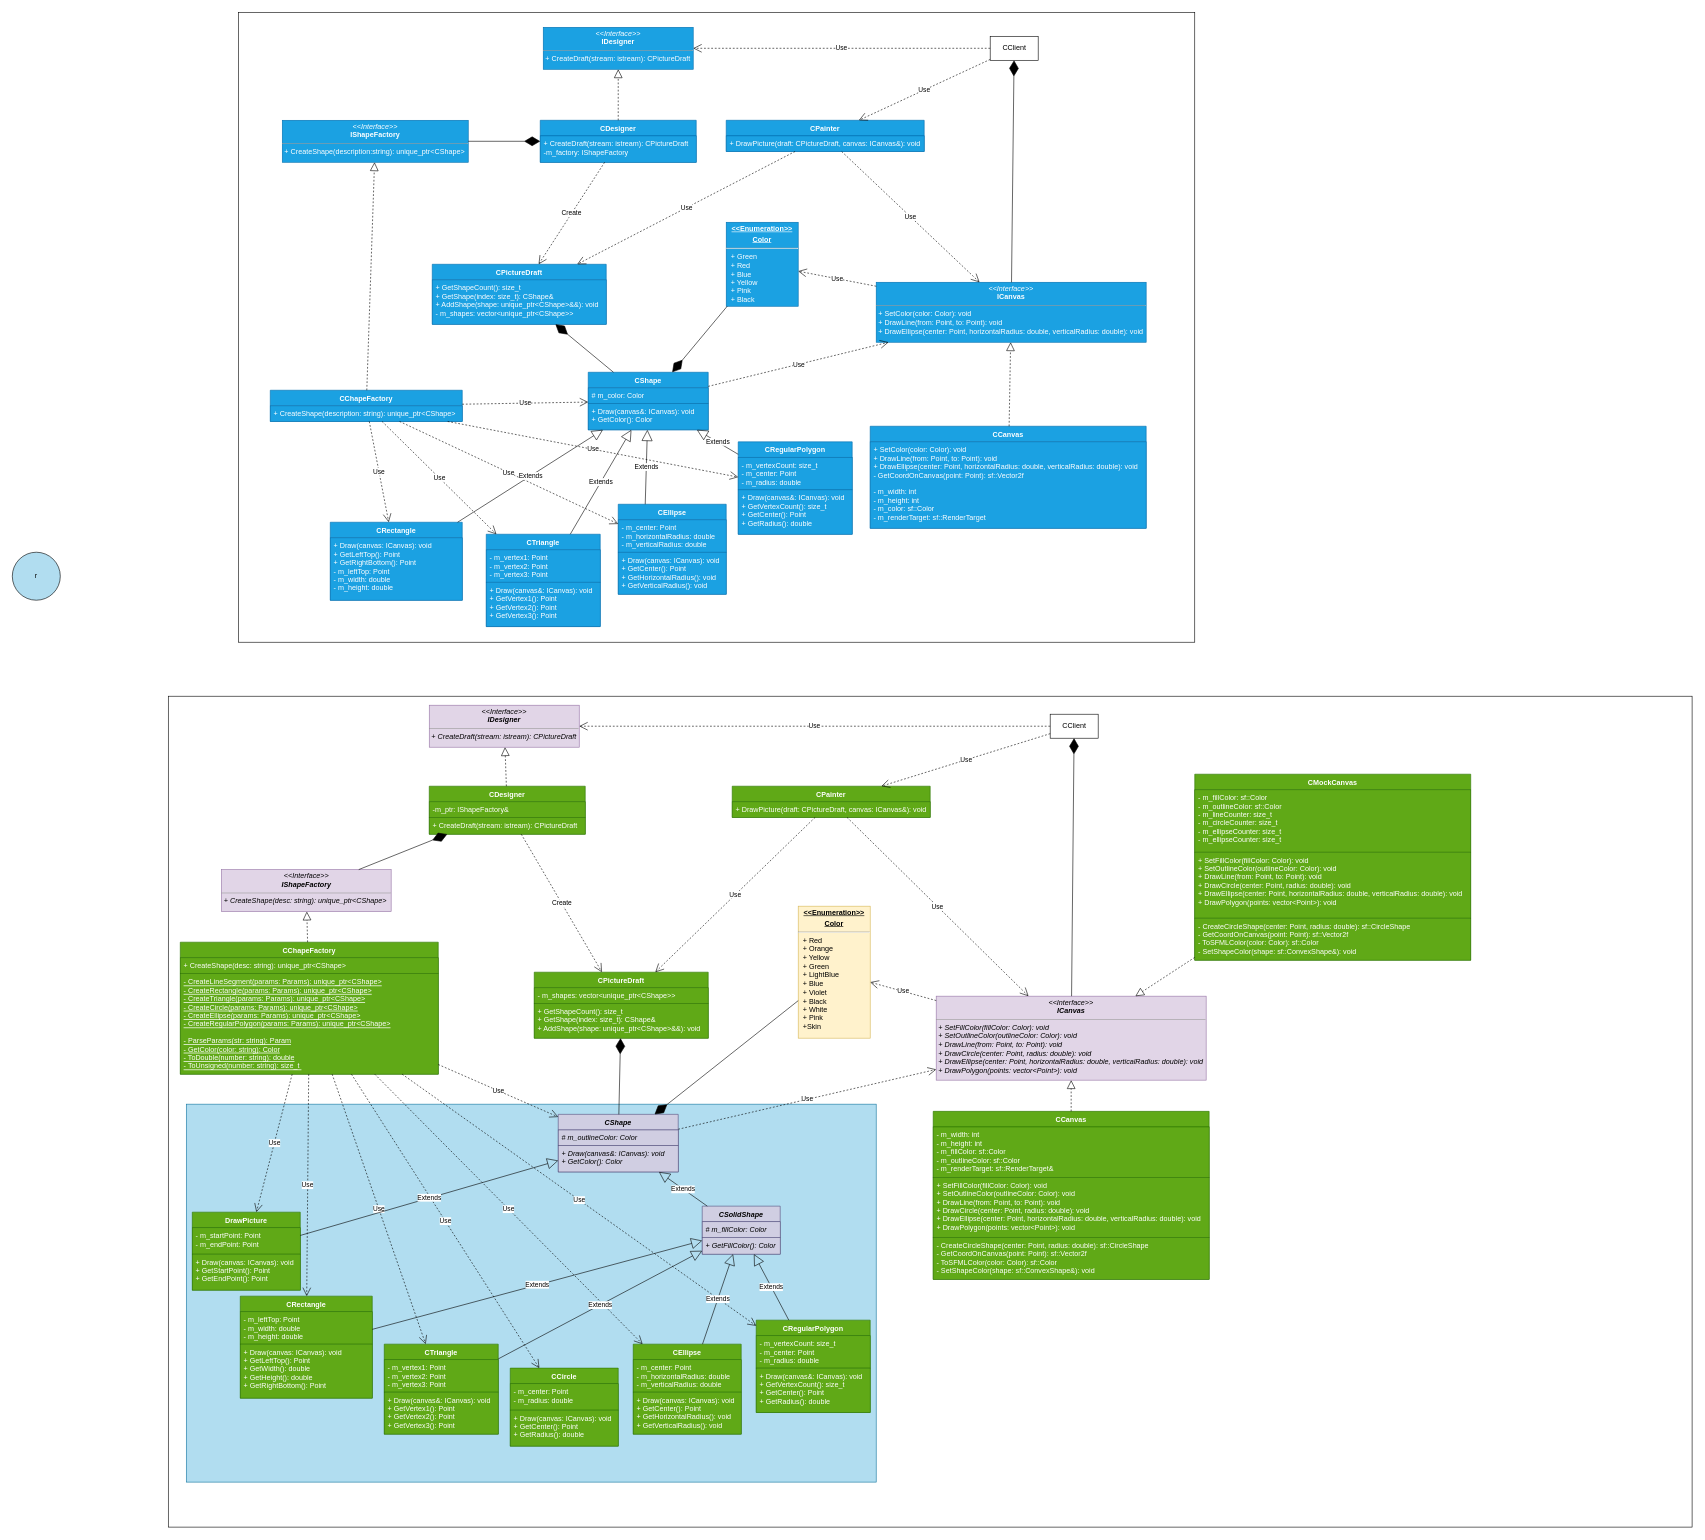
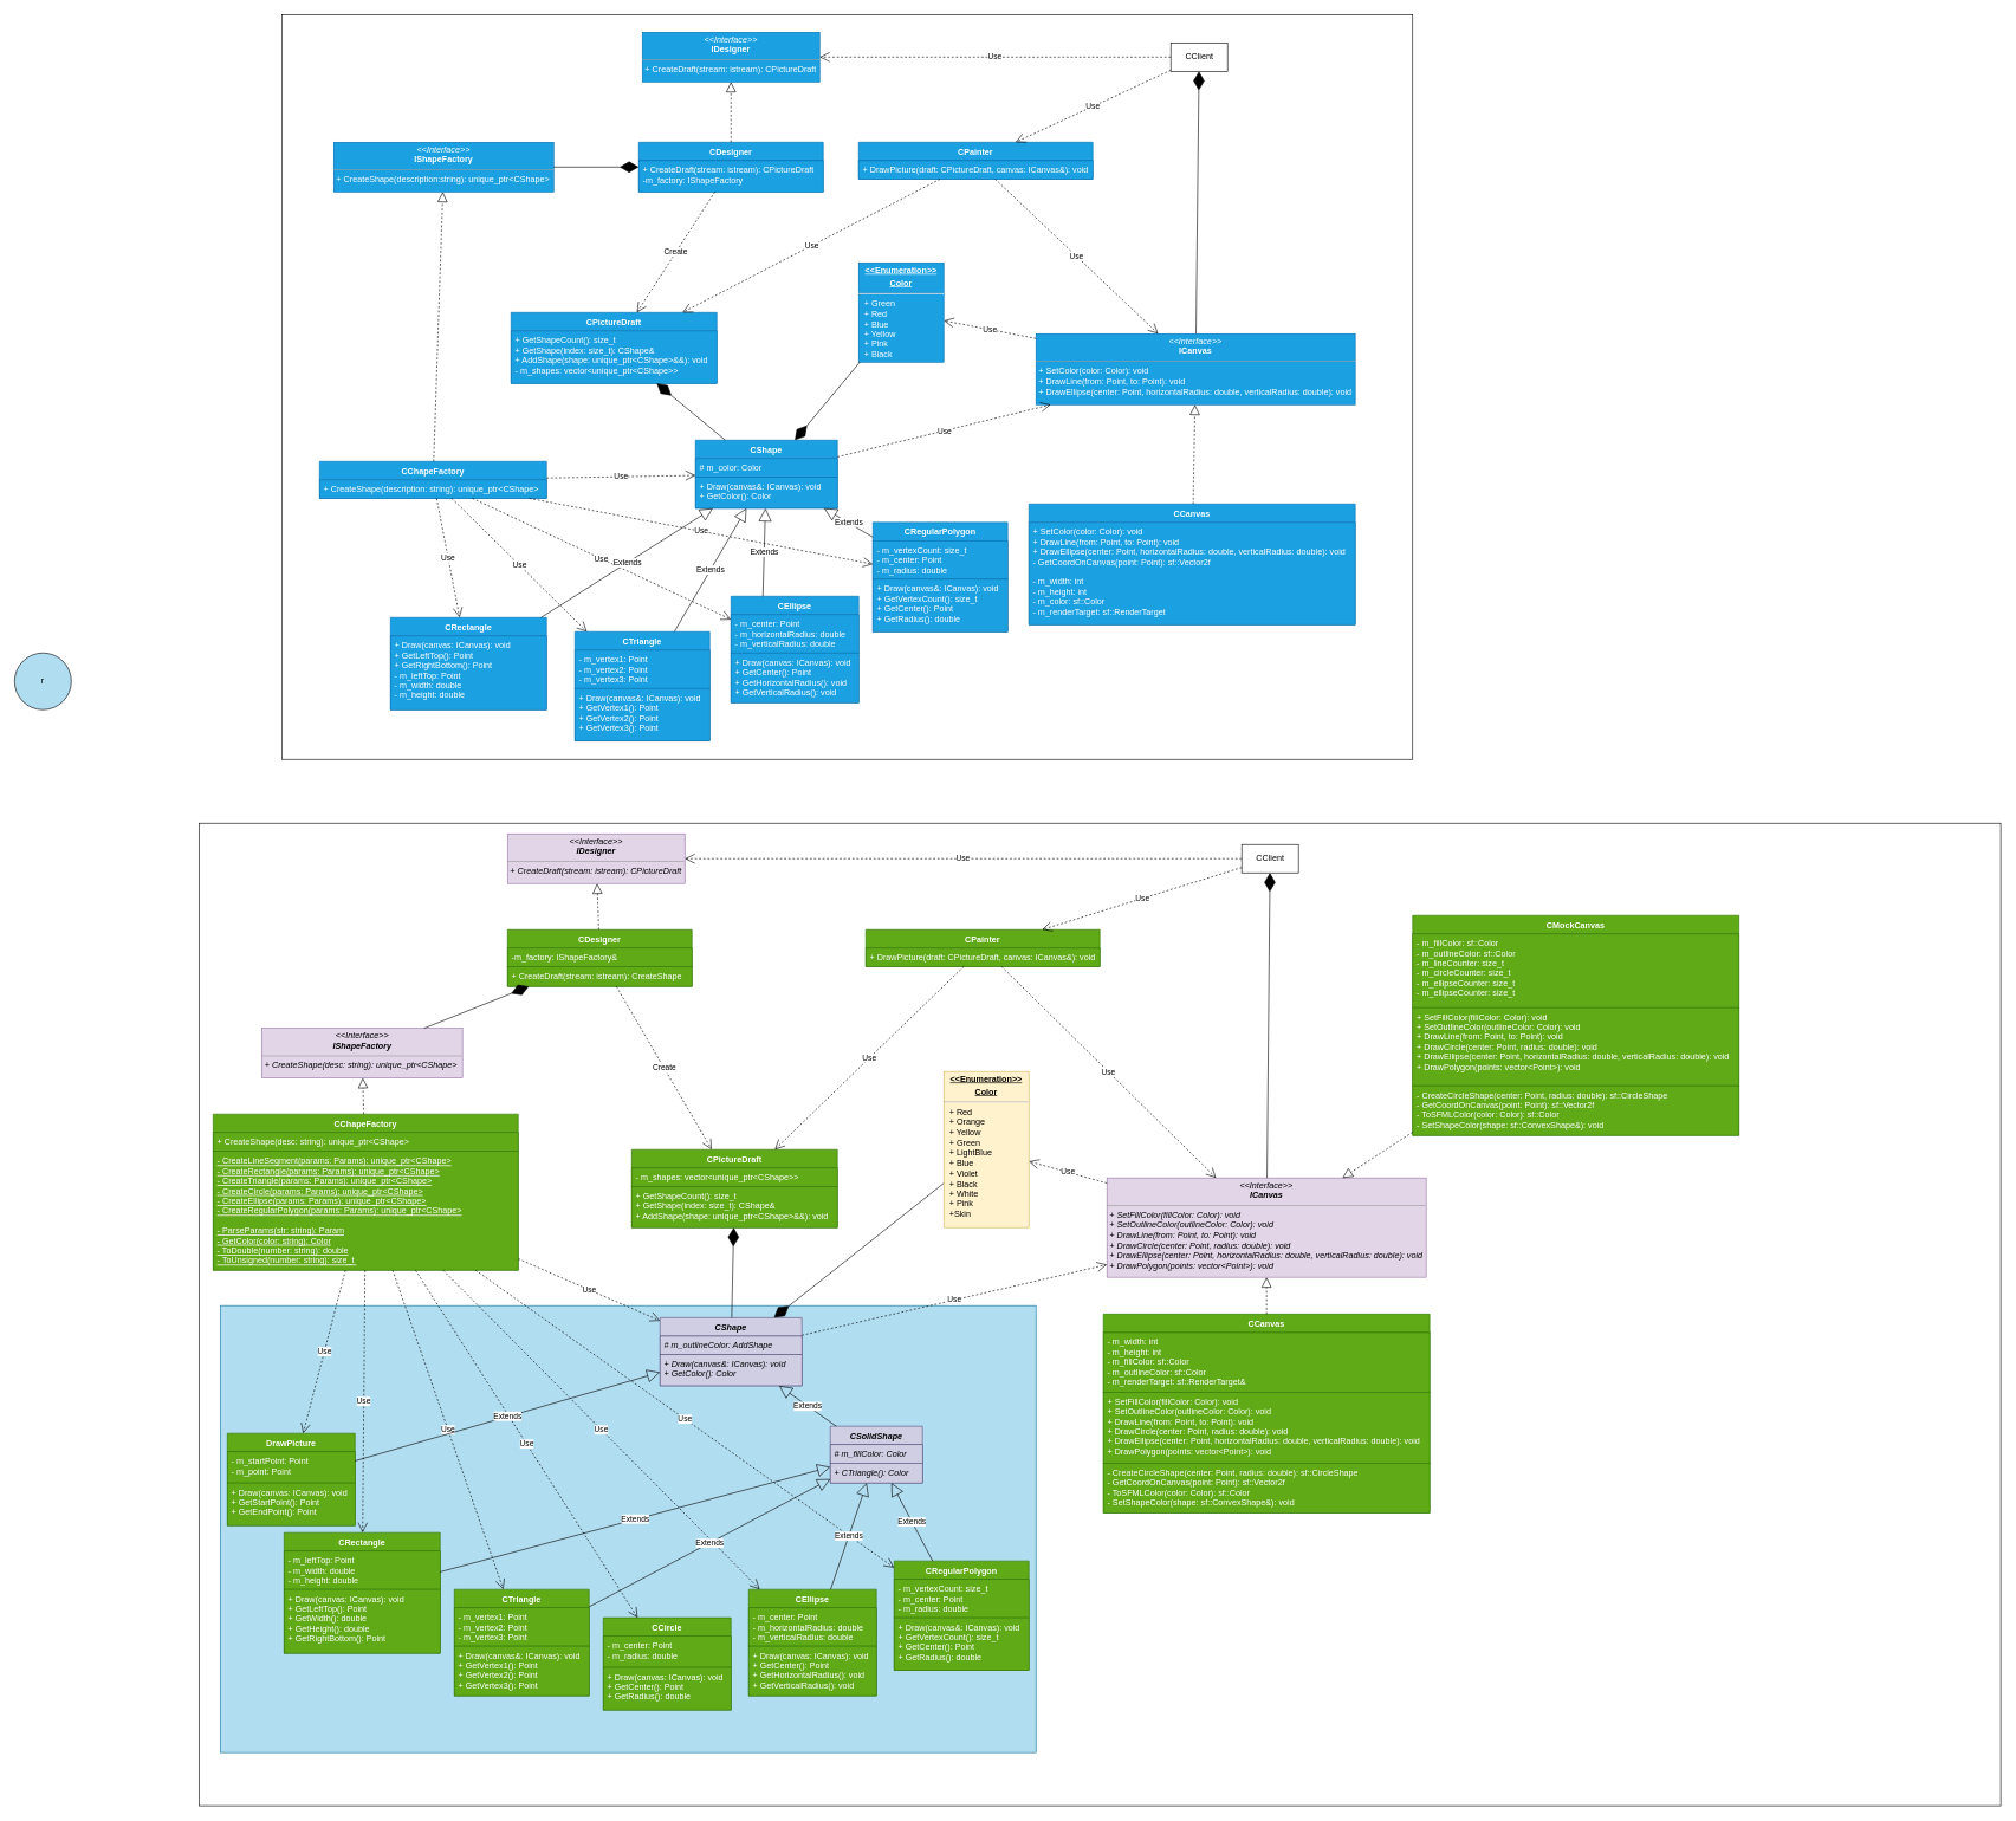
- <mxCell id="63" value="-m_ptr: IShapeFactory&amp;" style="text;strokeColor=#2D7600;fillColor=#60a917;align=left;verticalAlign=top;spacingLeft=4;spacingRight=4;overflow=hidden;rotatable=0;points=[[0,0.5],[1,0.5]];portConstraint=eastwest;fontColor=#ffffff;" vertex="1" parent="62"><mxGeometry y="26" width="260" height="26" as="geometry" /></mxCell>
+ <mxCell id="63" value="-m_factory: IShapeFactory&amp;" style="text;strokeColor=#2D7600;fillColor=#60a917;align=left;verticalAlign=top;spacingLeft=4;spacingRight=4;overflow=hidden;rotatable=0;points=[[0,0.5],[1,0.5]];portConstraint=eastwest;fontColor=#ffffff;" vertex="1" parent="62"><mxGeometry y="26" width="260" height="26" as="geometry" /></mxCell>
- <mxCell id="64" value="+ CreateDraft(stream: istream): CPictureDraft" style="text;strokeColor=#2D7600;fillColor=#60a917;align=left;verticalAlign=top;spacingLeft=4;spacingRight=4;overflow=hidden;rotatable=0;points=[[0,0.5],[1,0.5]];portConstraint=eastwest;fontColor=#ffffff;" parent="62" vertex="1"><mxGeometry y="52" width="260" height="28" as="geometry" /></mxCell>
+ <mxCell id="64" value="+ CreateDraft(stream: istream): CreateShape" style="text;strokeColor=#2D7600;fillColor=#60a917;align=left;verticalAlign=top;spacingLeft=4;spacingRight=4;overflow=hidden;rotatable=0;points=[[0,0.5],[1,0.5]];portConstraint=eastwest;fontColor=#ffffff;" parent="62" vertex="1"><mxGeometry y="52" width="260" height="28" as="geometry" /></mxCell>
- <mxCell id="77" value="# m_outlineColor: Color" style="text;strokeColor=#56517e;fillColor=#d0cee2;align=left;verticalAlign=top;spacingLeft=4;spacingRight=4;overflow=hidden;rotatable=0;points=[[0,0.5],[1,0.5]];portConstraint=eastwest;fontStyle=2" parent="76" vertex="1"><mxGeometry y="26" width="200" height="26" as="geometry" /></mxCell>
+ <mxCell id="77" value="# m_outlineColor: AddShape" style="text;strokeColor=#56517e;fillColor=#d0cee2;align=left;verticalAlign=top;spacingLeft=4;spacingRight=4;overflow=hidden;rotatable=0;points=[[0,0.5],[1,0.5]];portConstraint=eastwest;fontStyle=2" parent="76" vertex="1"><mxGeometry y="26" width="200" height="26" as="geometry" /></mxCell>
- <mxCell id="124" value="- m_startPoint: Point&#10;- m_endPoint: Point" style="text;strokeColor=#2D7600;fillColor=#60a917;align=left;verticalAlign=top;spacingLeft=4;spacingRight=4;overflow=hidden;rotatable=0;points=[[0,0.5],[1,0.5]];portConstraint=eastwest;fontColor=#ffffff;" parent="123" vertex="1"><mxGeometry y="26" width="180" height="44" as="geometry" /></mxCell>
+ <mxCell id="124" value="- m_startPoint: Point&#10;- m_point: Point" style="text;strokeColor=#2D7600;fillColor=#60a917;align=left;verticalAlign=top;spacingLeft=4;spacingRight=4;overflow=hidden;rotatable=0;points=[[0,0.5],[1,0.5]];portConstraint=eastwest;fontColor=#ffffff;" parent="123" vertex="1"><mxGeometry y="26" width="180" height="44" as="geometry" /></mxCell>
- <mxCell id="113" value="+ GetFillColor(): Color" style="text;strokeColor=#56517e;fillColor=#d0cee2;align=left;verticalAlign=top;spacingLeft=4;spacingRight=4;overflow=hidden;rotatable=0;points=[[0,0.5],[1,0.5]];portConstraint=eastwest;fontStyle=2" parent="111" vertex="1"><mxGeometry y="52" width="130" height="28" as="geometry" /></mxCell>
+ <mxCell id="113" value="+ CTriangle(): Color" style="text;strokeColor=#56517e;fillColor=#d0cee2;align=left;verticalAlign=top;spacingLeft=4;spacingRight=4;overflow=hidden;rotatable=0;points=[[0,0.5],[1,0.5]];portConstraint=eastwest;fontStyle=2" parent="111" vertex="1"><mxGeometry y="52" width="130" height="28" as="geometry" /></mxCell>
